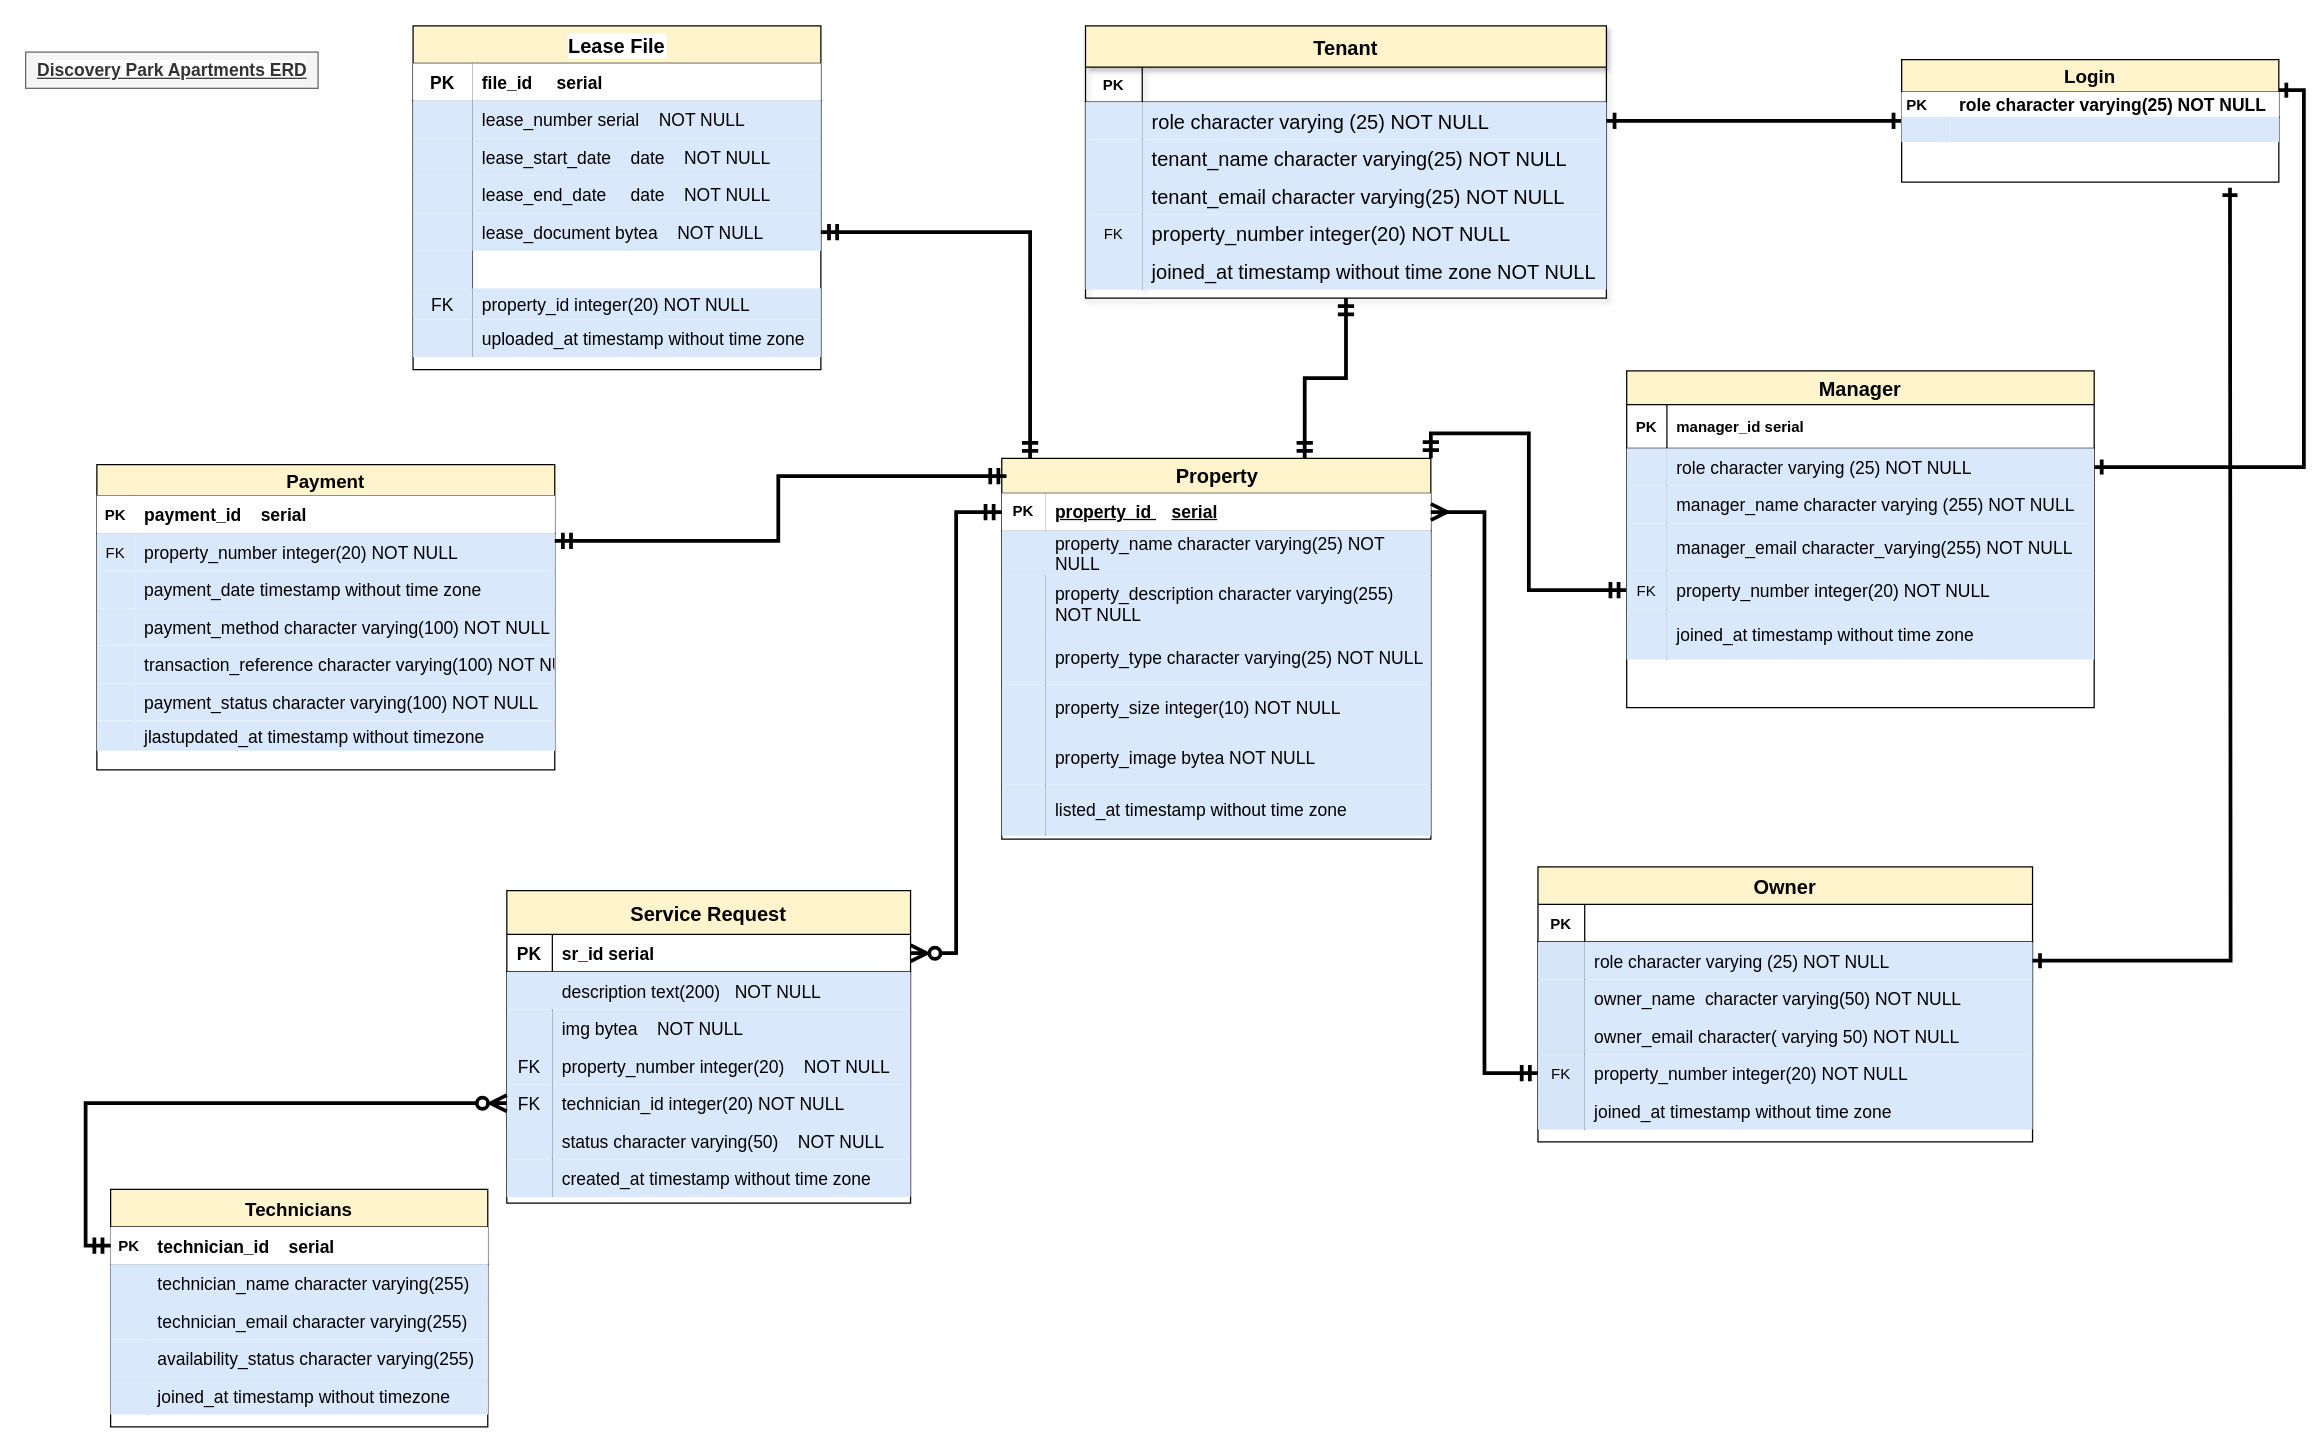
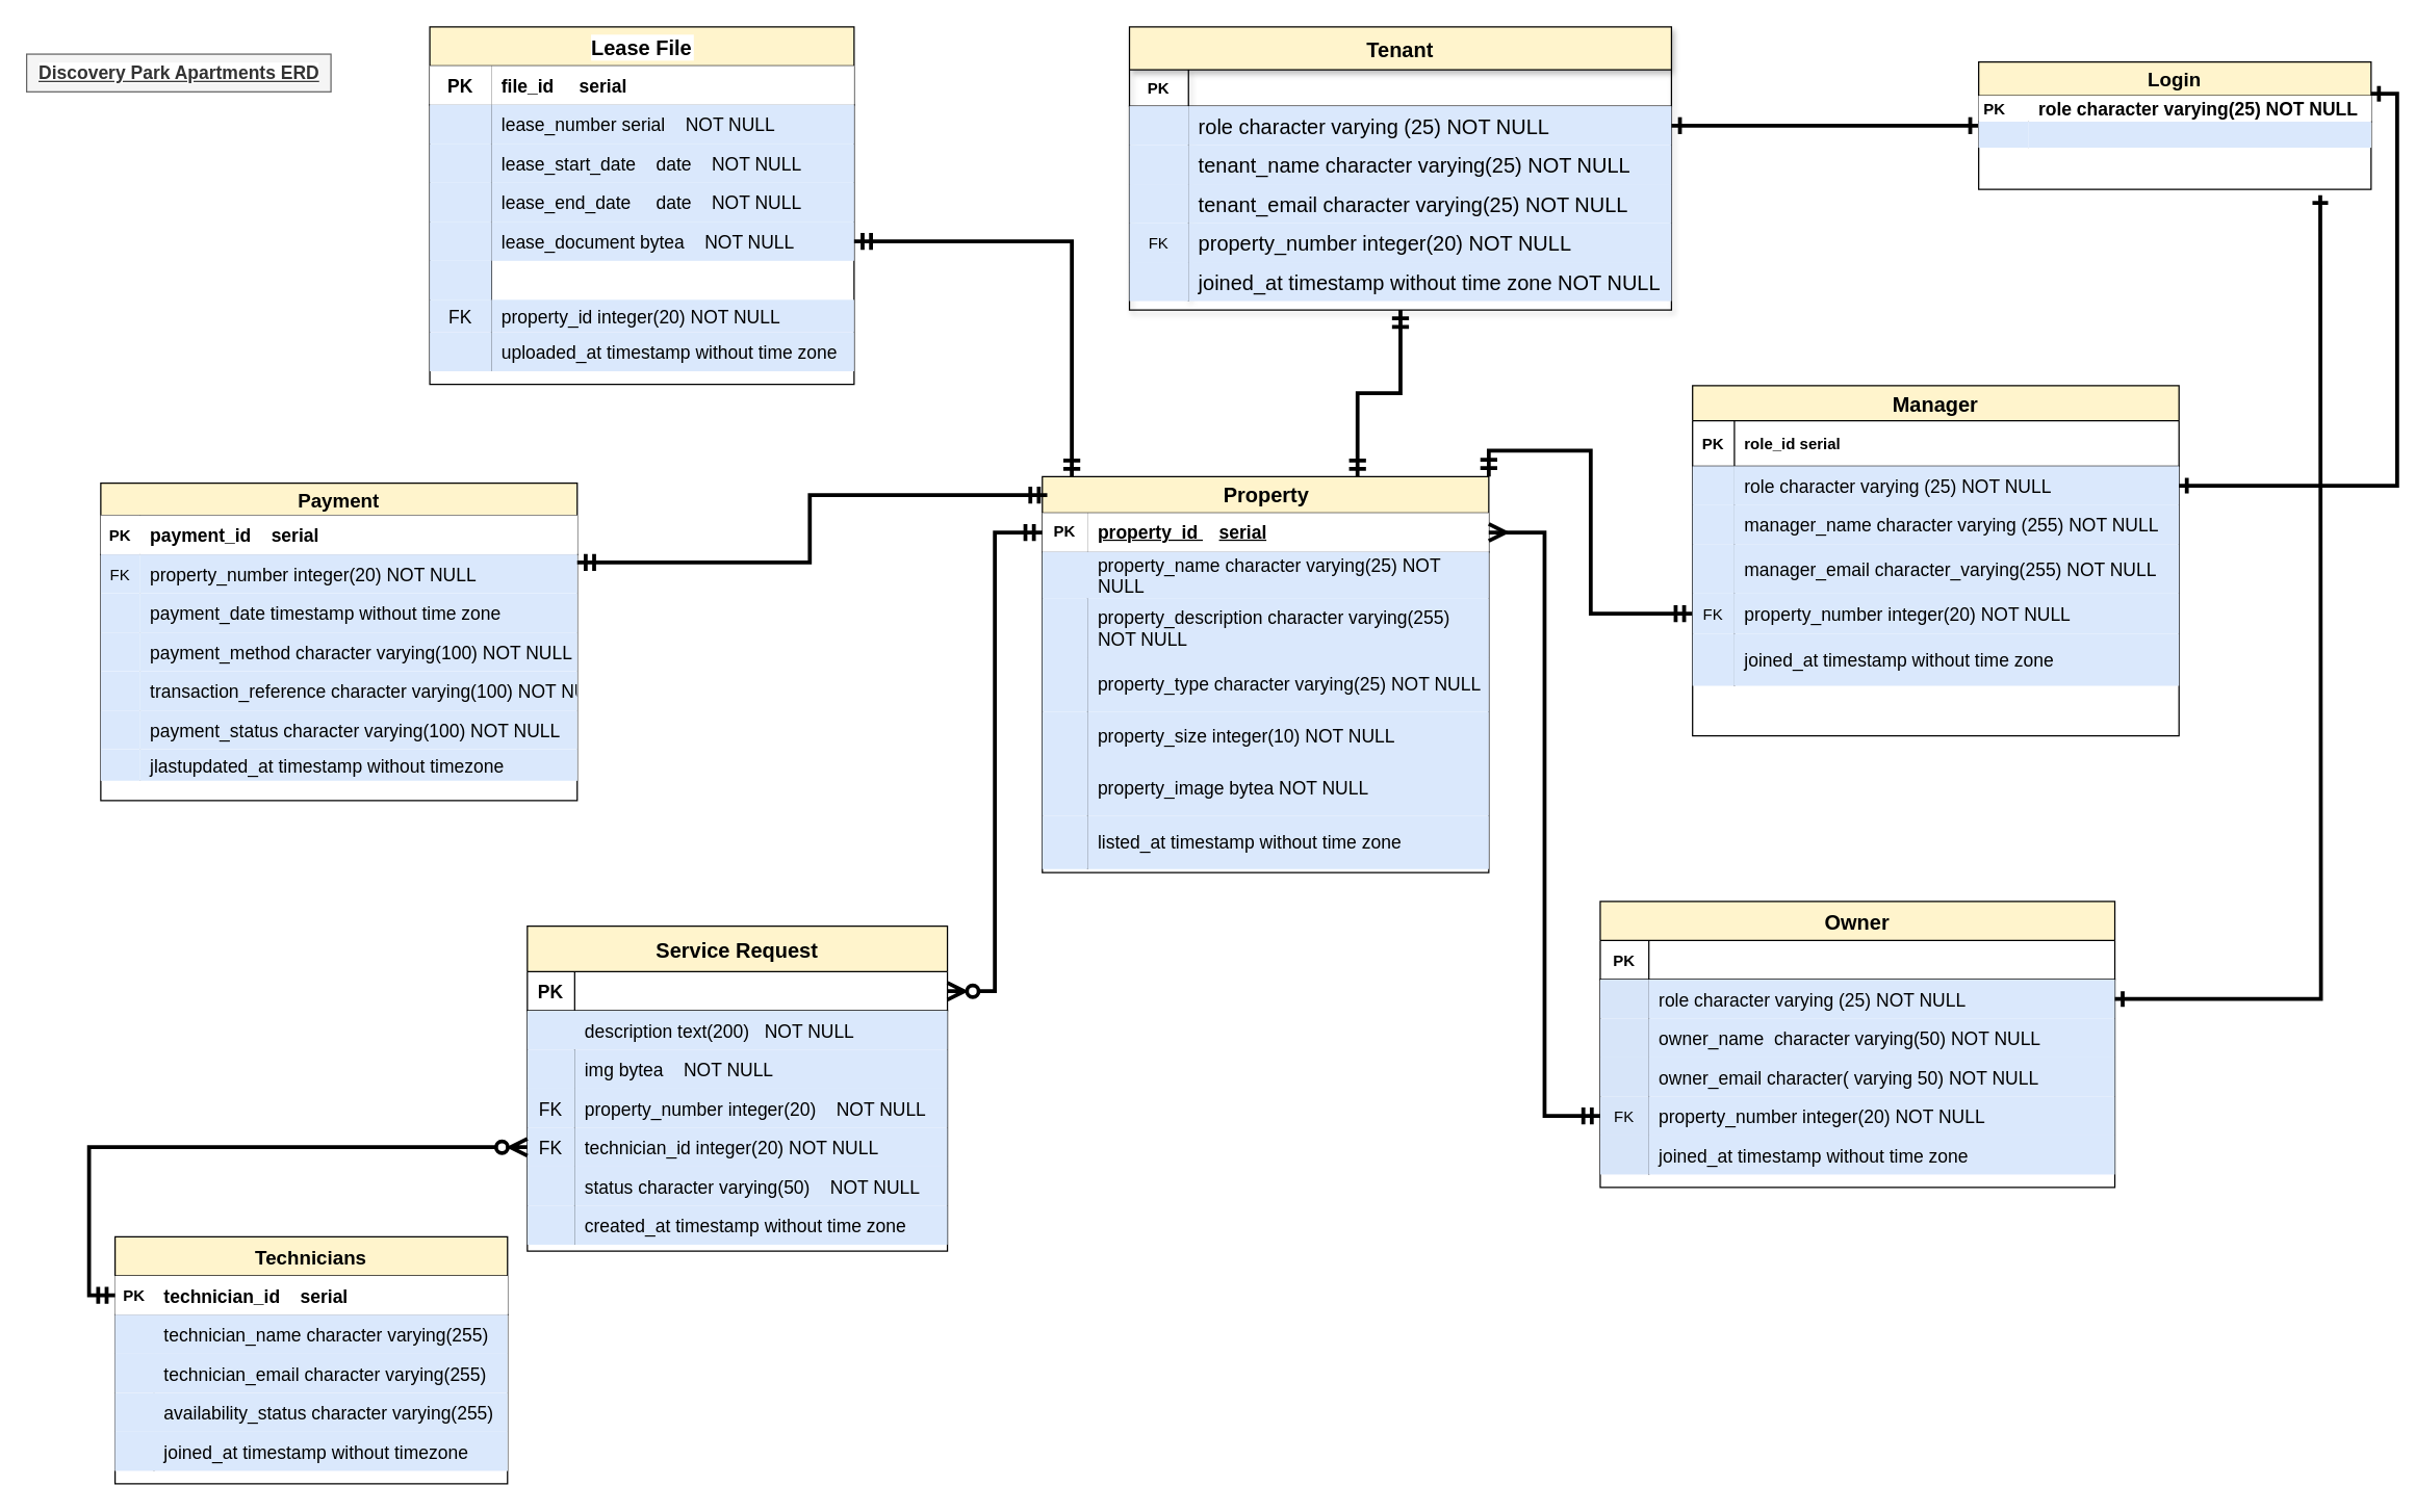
- <mxCell id="108" value="manager_id serial" style="shape=partialRectangle;overflow=hidden;connectable=0;fillColor=none;top=0;left=0;bottom=0;right=0;align=left;spacingLeft=6;fontStyle=1;" parent="106" vertex="1"><mxGeometry x="32.167" width="341.875" height="35" as="geometry"><mxRectangle width="341.875" height="35" as="alternateBounds" /></mxGeometry></mxCell>
+ <mxCell id="108" value="role_id serial" style="shape=partialRectangle;overflow=hidden;connectable=0;fillColor=none;top=0;left=0;bottom=0;right=0;align=left;spacingLeft=6;fontStyle=1;" parent="106" vertex="1"><mxGeometry x="32.167" width="341.875" height="35" as="geometry"><mxRectangle width="341.875" height="35" as="alternateBounds" /></mxGeometry></mxCell>
- <mxCell id="52" value="sr_id serial" style="shape=partialRectangle;overflow=hidden;connectable=0;fillColor=none;top=0;left=0;bottom=0;right=0;align=left;spacingLeft=6;fontStyle=1;fontSize=14;" parent="50" vertex="1"><mxGeometry x="36.417" width="286.611" height="30" as="geometry"><mxRectangle width="286.611" height="30" as="alternateBounds" /></mxGeometry></mxCell>
